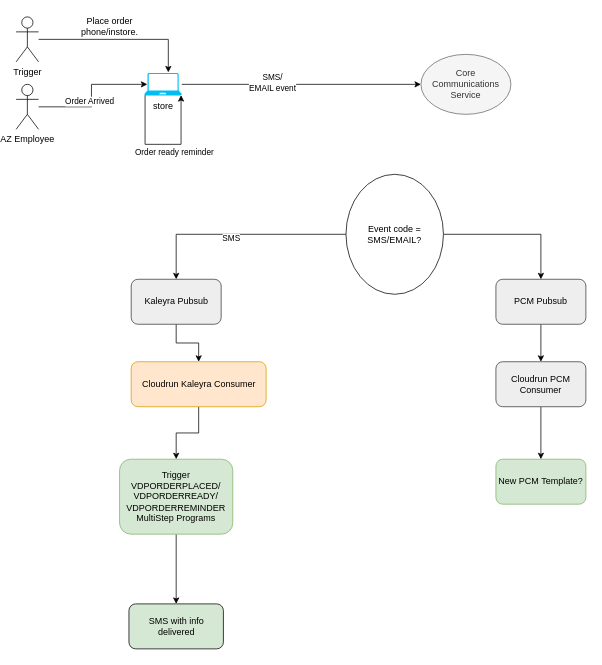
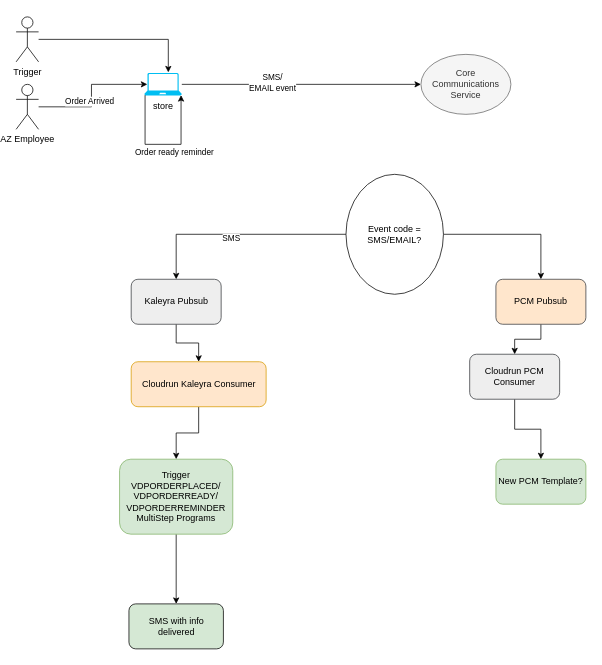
- <mxCell id="6" value="Place order phone/instore.&lt;br&gt;" style="text;html=1;strokeColor=none;fillColor=none;align=center;verticalAlign=middle;whiteSpace=wrap;rounded=0;" parent="1" vertex="1"><mxGeometry x="90" y="20" width="110" height="30" as="geometry" /></mxCell>
- <mxCell id="22" value="PCM Pubsub" style="rounded=1;whiteSpace=wrap;html=1;fillColor=#eeeeee;strokeColor=#36393d;" vertex="1" parent="1"><mxGeometry x="660" y="372" width="120" height="60" as="geometry" /></mxCell>
+ <mxCell id="22" value="PCM Pubsub" style="rounded=1;whiteSpace=wrap;html=1;fillColor=#ffe6cc;strokeColor=#36393d;" vertex="1" parent="1"><mxGeometry x="660" y="372" width="120" height="60" as="geometry" /></mxCell>
- <mxCell id="24" value="Cloudrun PCM Consumer" style="rounded=1;whiteSpace=wrap;html=1;fillColor=#eeeeee;strokeColor=#36393d;" vertex="1" parent="1"><mxGeometry x="660" y="482" width="120" height="60" as="geometry" /></mxCell>
+ <mxCell id="24" value="Cloudrun PCM Consumer" style="rounded=1;whiteSpace=wrap;html=1;fillColor=#eeeeee;strokeColor=#36393d;" vertex="1" parent="1"><mxGeometry x="625" y="472" width="120" height="60" as="geometry" /></mxCell>
